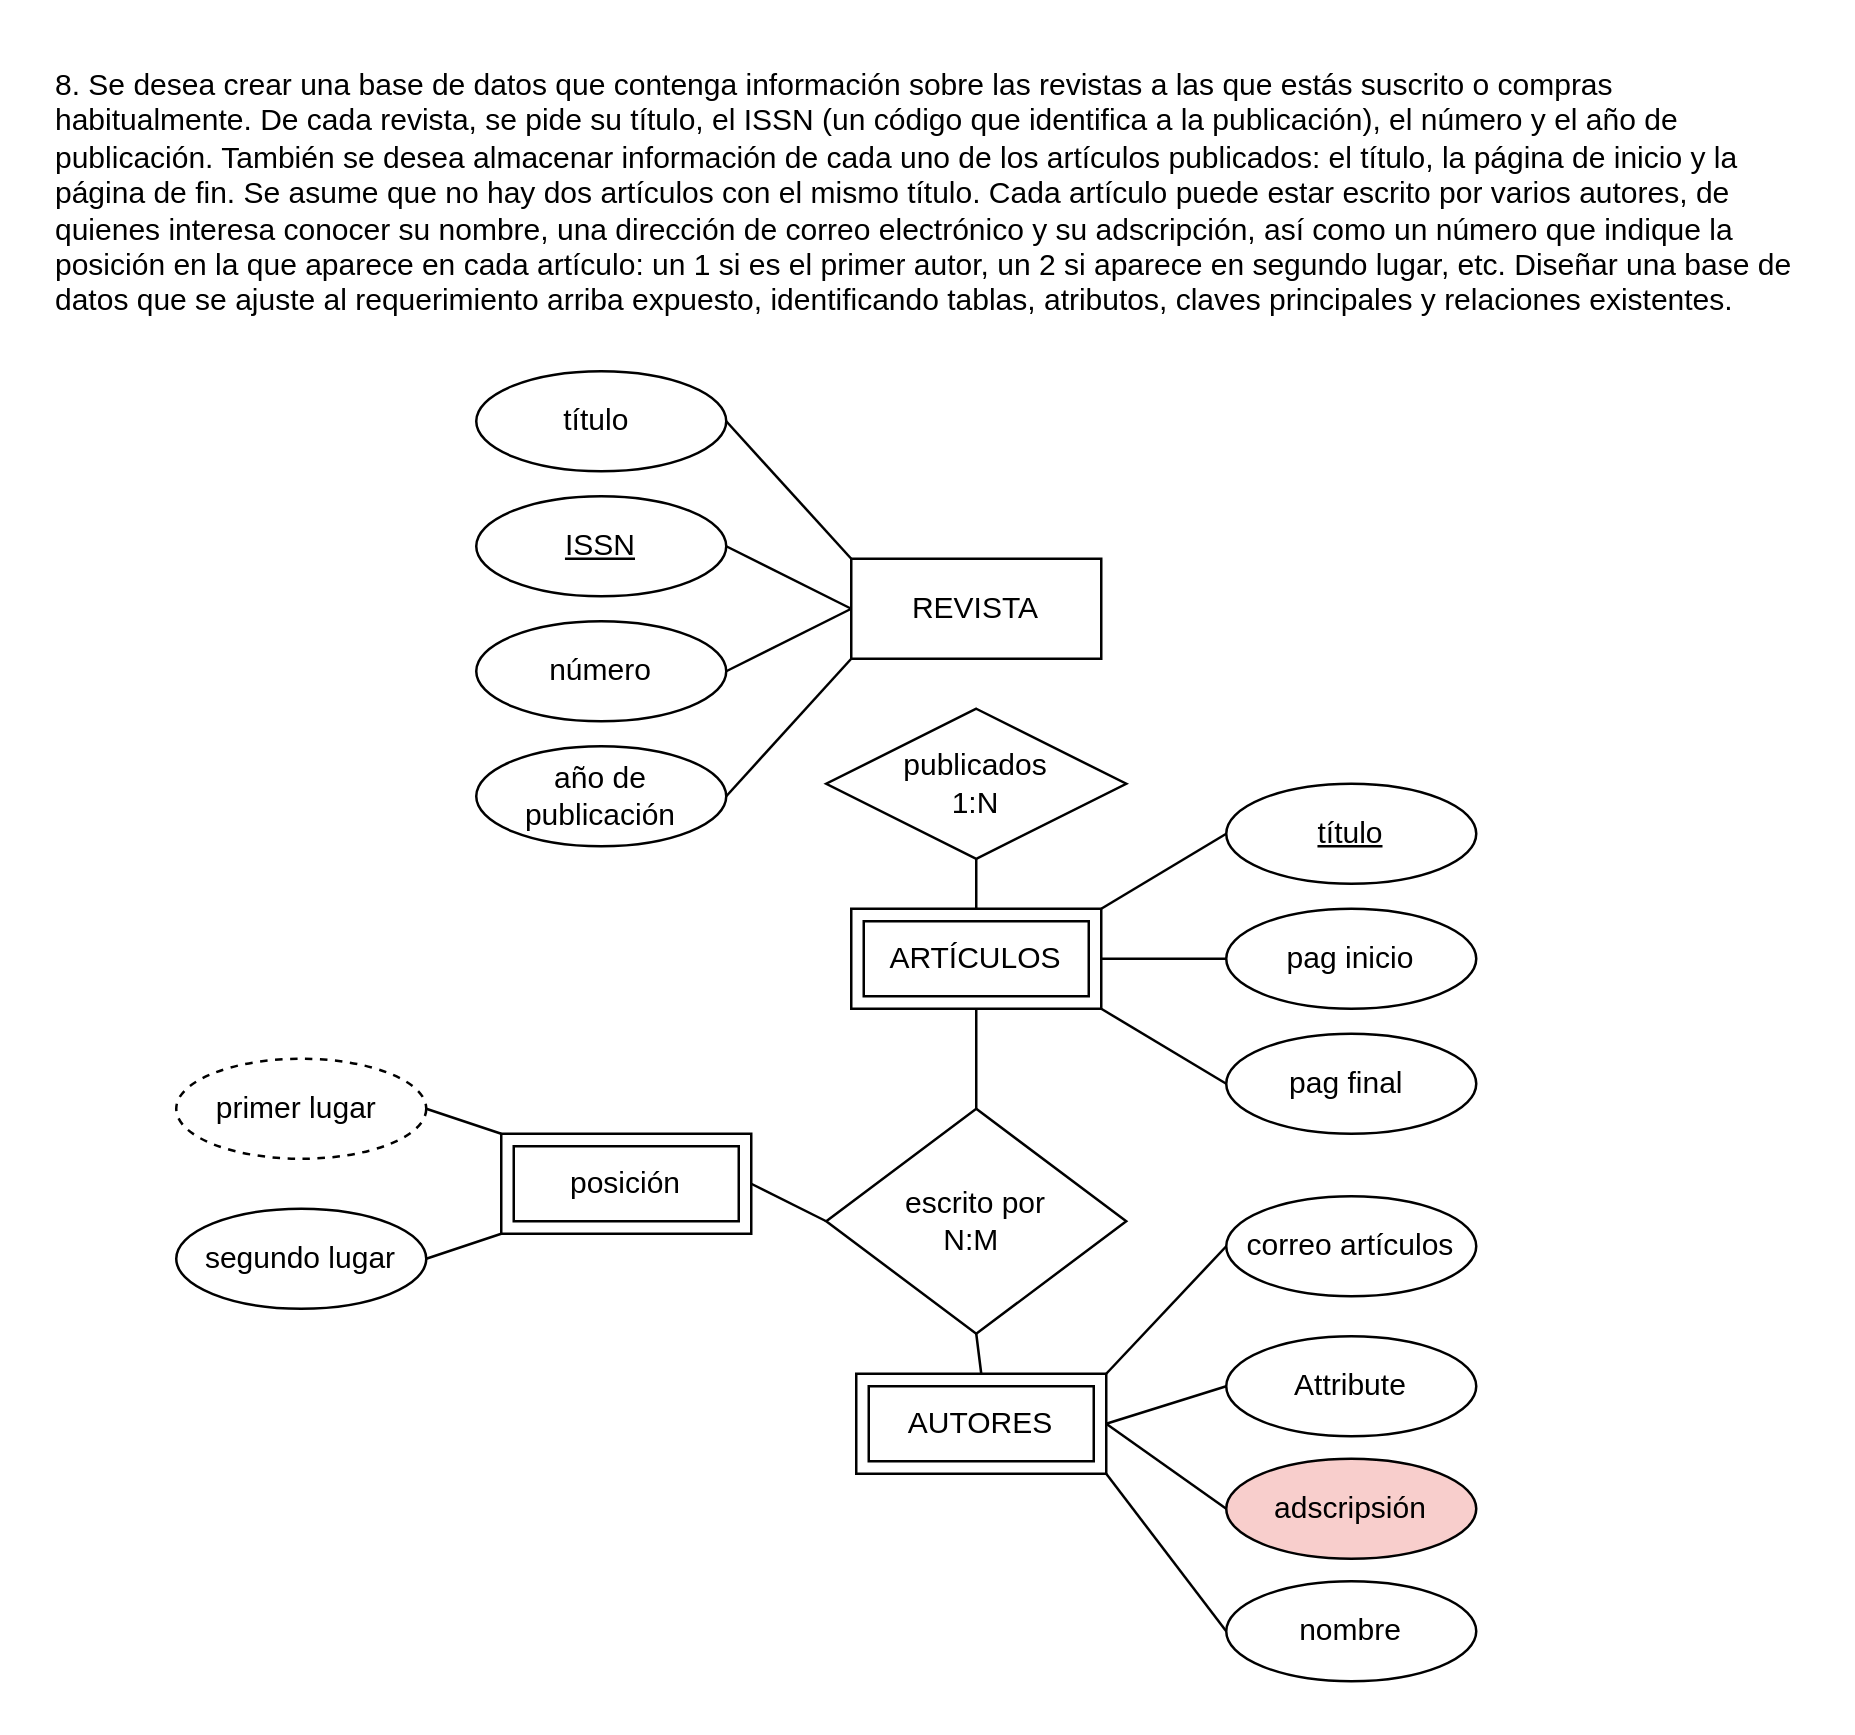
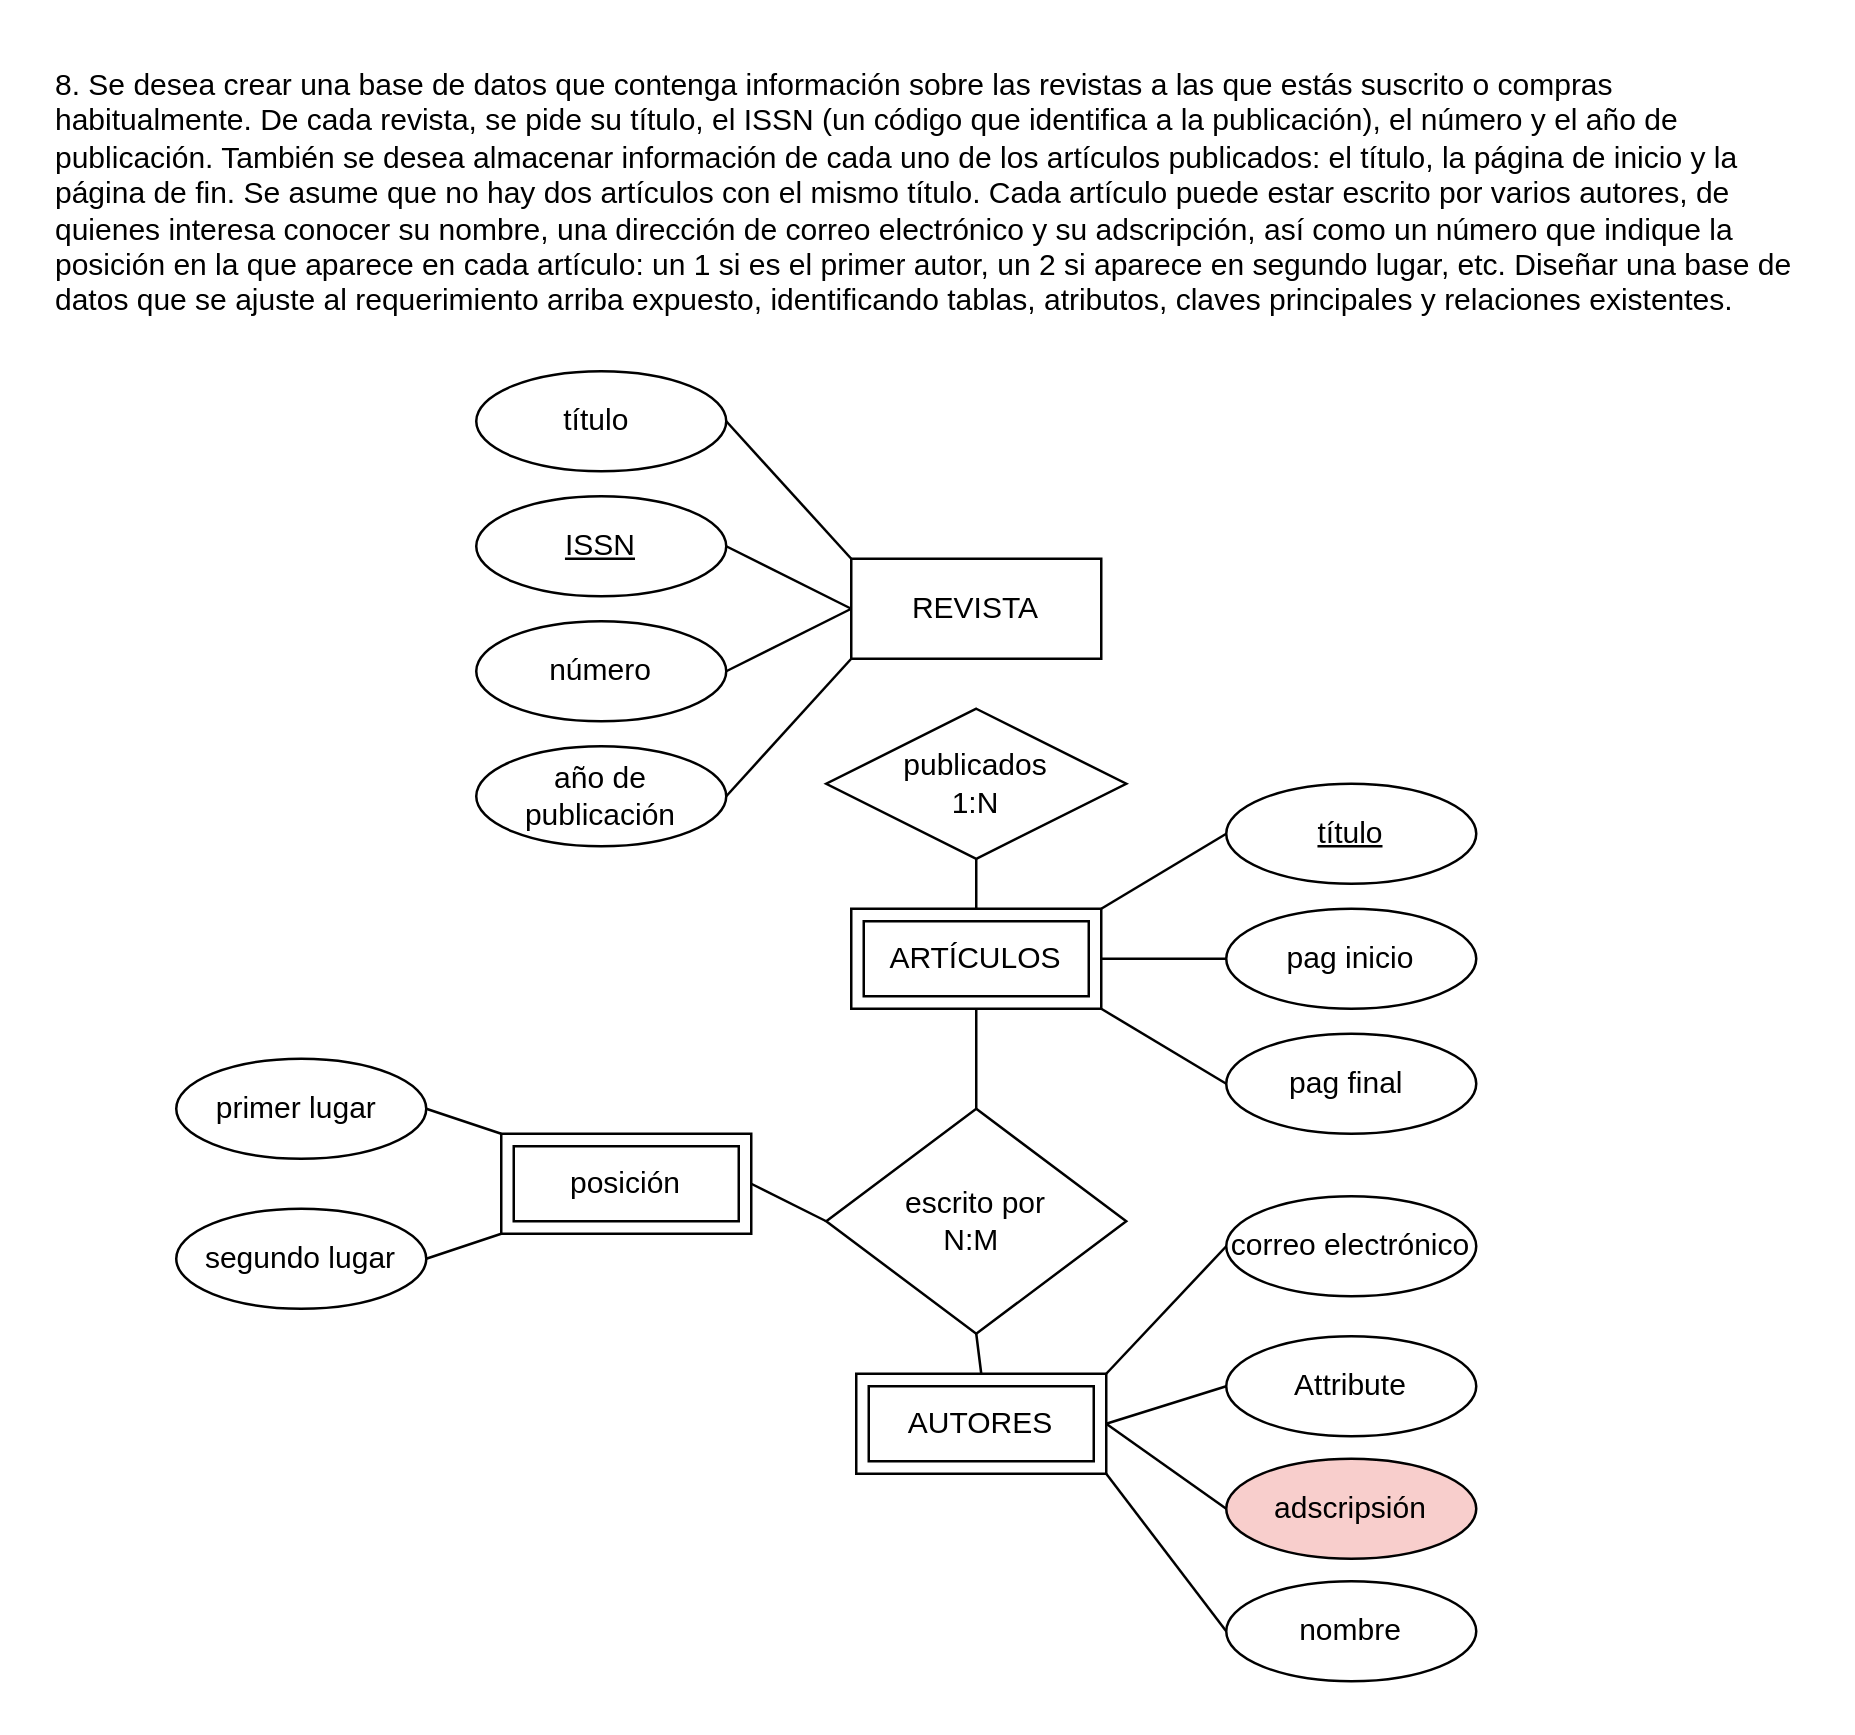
- <mxCell id="37" value="primer lugar&amp;nbsp;" style="ellipse;whiteSpace=wrap;html=1;align=center;dashed=1;" vertex="1" parent="1"><mxGeometry x="70" y="423" width="100" height="40" as="geometry" /></mxCell>
+ <mxCell id="37" value="primer lugar&amp;nbsp;" style="ellipse;whiteSpace=wrap;html=1;align=center;" vertex="1" parent="1"><mxGeometry x="70" y="423" width="100" height="40" as="geometry" /></mxCell>
- <mxCell id="20" value="correo artículos" style="ellipse;whiteSpace=wrap;html=1;align=center;" vertex="1" parent="1"><mxGeometry x="490" y="478" width="100" height="40" as="geometry" /></mxCell>
+ <mxCell id="20" value="correo electrónico" style="ellipse;whiteSpace=wrap;html=1;align=center;" vertex="1" parent="1"><mxGeometry x="490" y="478" width="100" height="40" as="geometry" /></mxCell>
